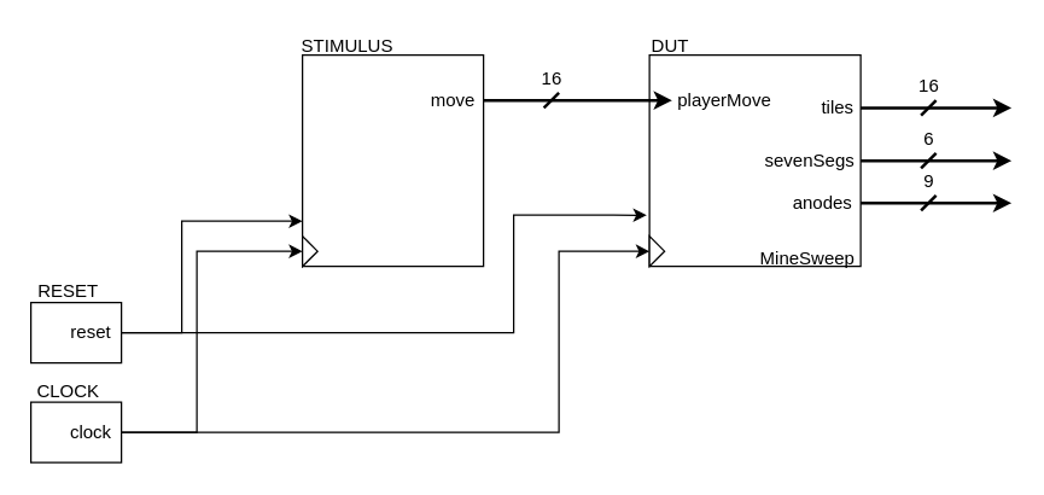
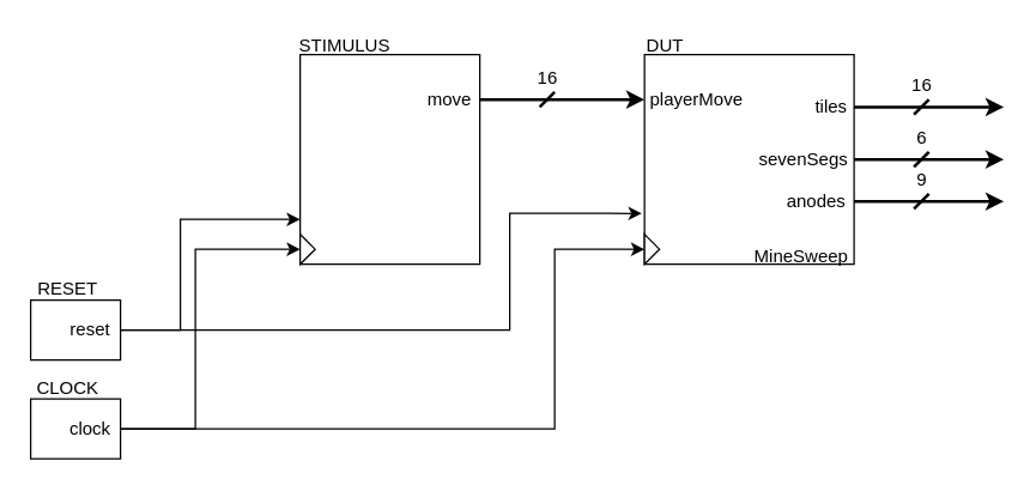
- <mxCell id="3" value="playerMove" style="text;html=1;strokeColor=none;fillColor=none;align=center;verticalAlign=middle;whiteSpace=wrap;rounded=0;" parent="2" vertex="1"><mxGeometry x="15" y="20" width="70" height="20" as="geometry" /></mxCell>
+ <mxCell id="3" value="playerMove" style="text;html=1;strokeColor=none;fillColor=none;align=center;verticalAlign=middle;whiteSpace=wrap;rounded=0;" parent="2" vertex="1"><mxGeometry y="20" width="70" height="20" as="geometry" /></mxCell>
